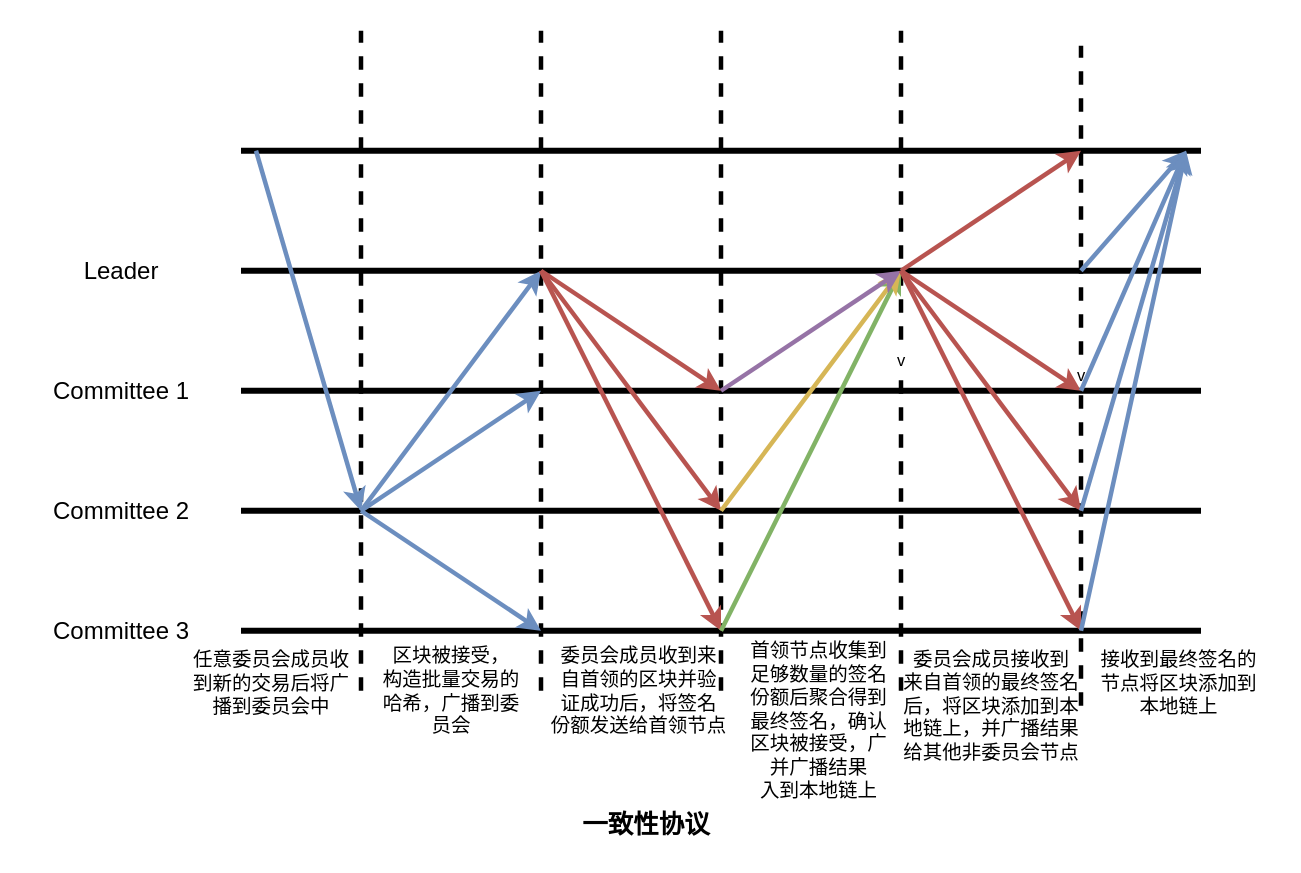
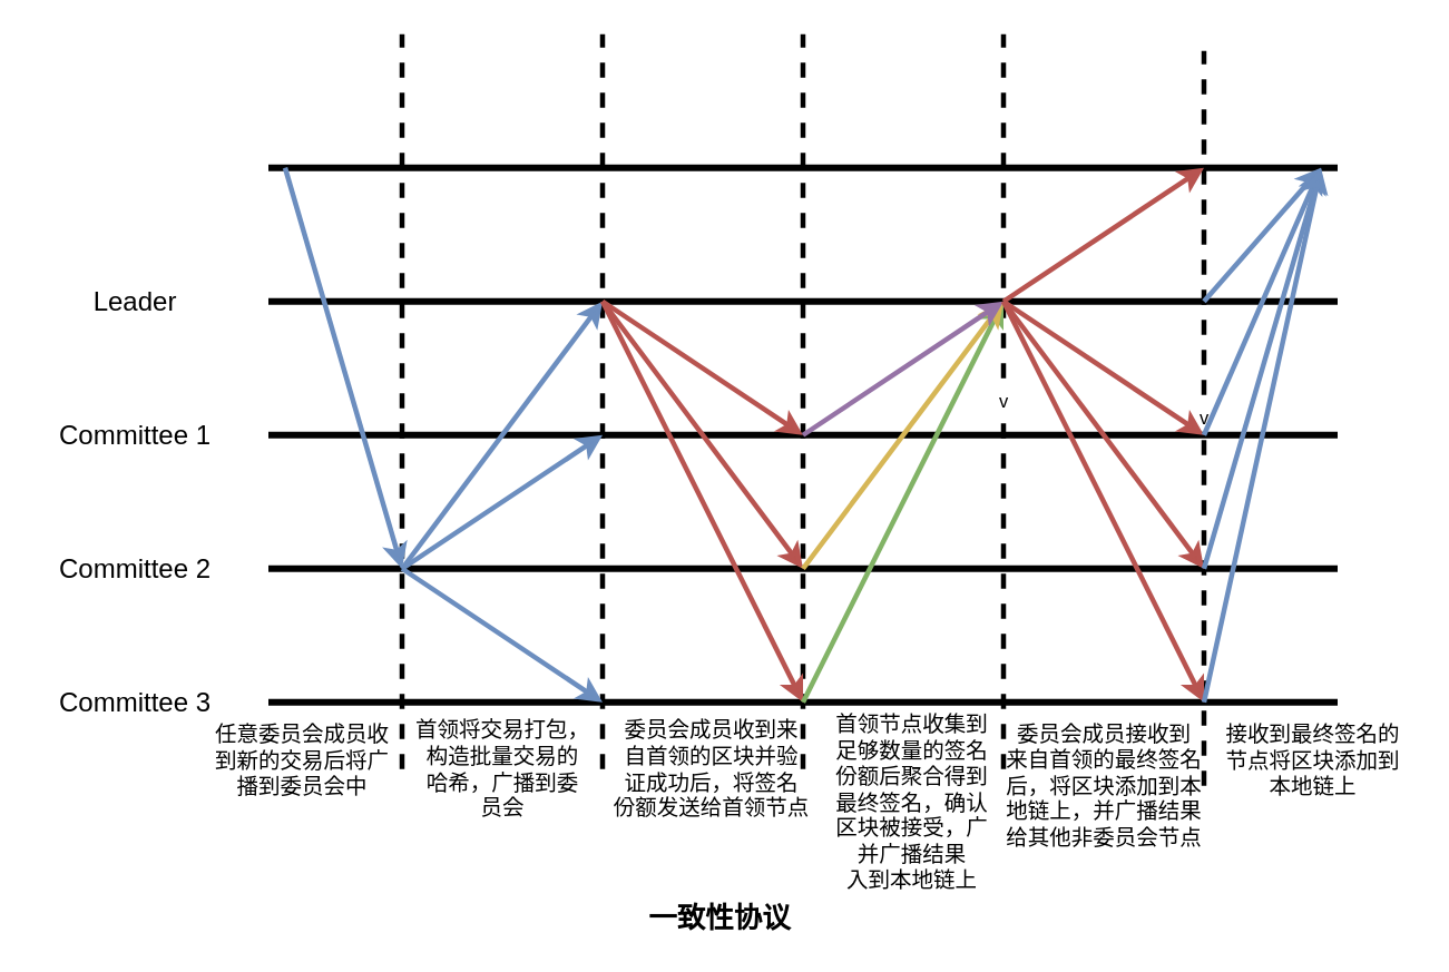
- <mxCell id="33" value="&lt;font style=&quot;font-size: 13px&quot;&gt;区块被接受，&lt;br&gt;构造批量交易的&lt;br&gt;哈希，广播到委&lt;br&gt;员会&lt;/font&gt;" style="text;html=1;align=center;verticalAlign=middle;resizable=0;points=[];autosize=1;strokeColor=none;fillColor=none;" parent="2" vertex="1"><mxGeometry x="220" y="410" width="120" height="60" as="geometry" /></mxCell>
+ <mxCell id="33" value="&lt;font style=&quot;font-size: 13px&quot;&gt;首领将交易打包，&lt;br&gt;构造批量交易的&lt;br&gt;哈希，广播到委&lt;br&gt;员会&lt;/font&gt;" style="text;html=1;align=center;verticalAlign=middle;resizable=0;points=[];autosize=1;strokeColor=none;fillColor=none;" parent="2" vertex="1"><mxGeometry x="220" y="410" width="120" height="60" as="geometry" /></mxCell>
